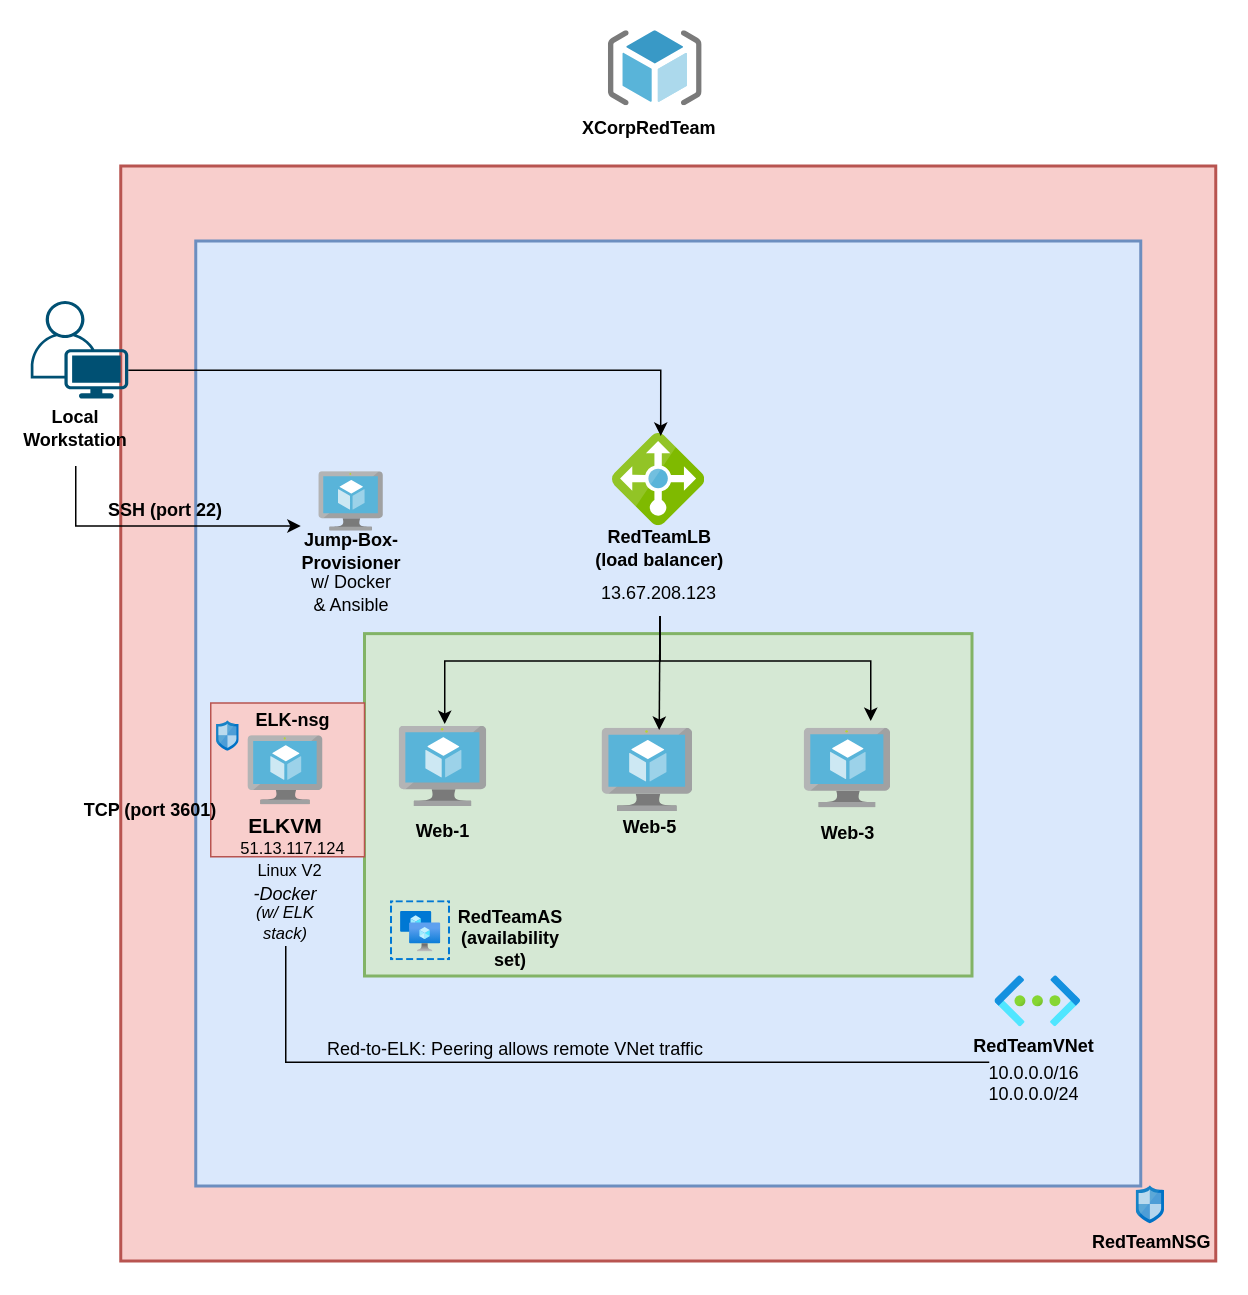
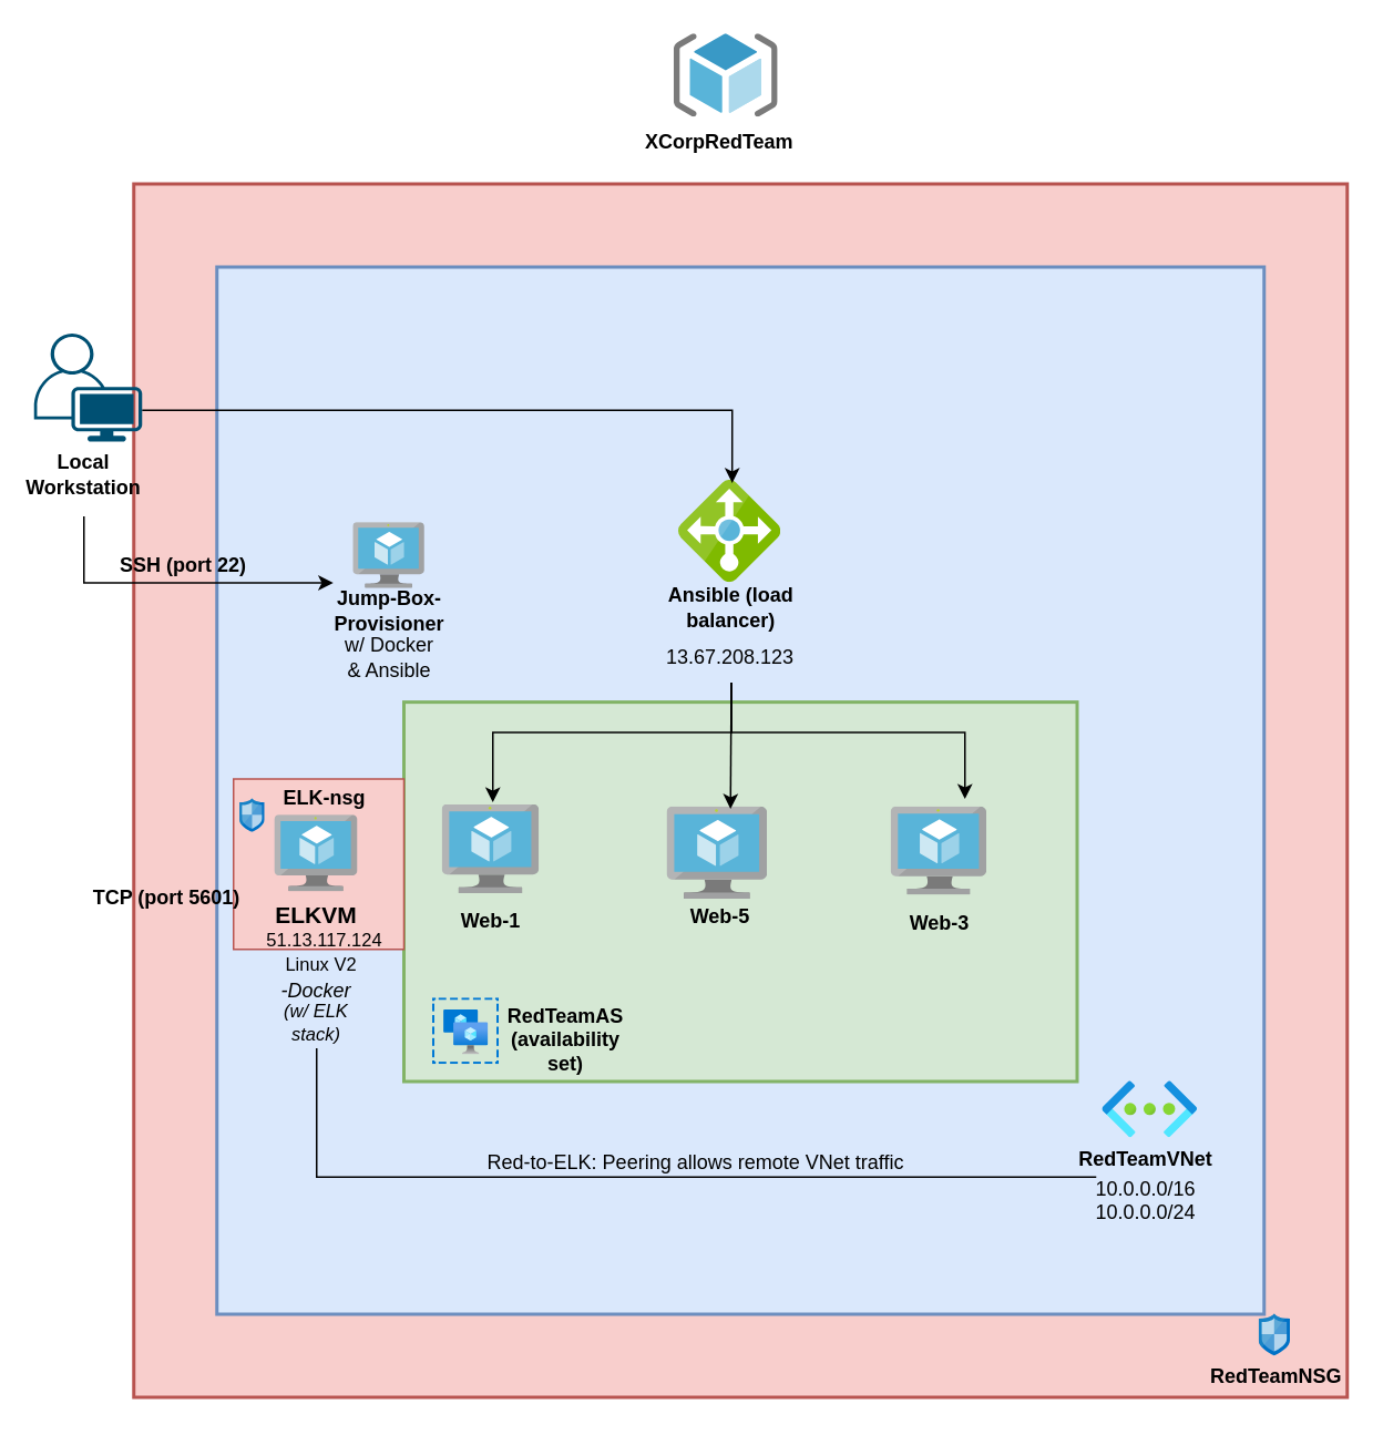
- <mxCell id="20" value="RedTeamLB (load balancer)" style="text;html=1;strokeColor=none;fillColor=none;align=center;verticalAlign=middle;whiteSpace=wrap;rounded=0;fontStyle=1" parent="18" vertex="1"><mxGeometry x="-18" y="61.5" width="99" height="30" as="geometry" /></mxCell>
+ <mxCell id="20" value="Ansible (load balancer)" style="text;html=1;strokeColor=none;fillColor=none;align=center;verticalAlign=middle;whiteSpace=wrap;rounded=0;fontStyle=1" parent="18" vertex="1"><mxGeometry x="-18" y="61.5" width="99" height="30" as="geometry" /></mxCell>
- <mxCell id="55" value="TCP (port 3601)" style="text;html=1;strokeColor=none;fillColor=none;align=center;verticalAlign=middle;whiteSpace=wrap;rounded=0;fontStyle=1" parent="1" vertex="1"><mxGeometry x="50" y="525" width="100" height="30" as="geometry" /></mxCell>
+ <mxCell id="55" value="TCP (port 5601)" style="text;html=1;strokeColor=none;fillColor=none;align=center;verticalAlign=middle;whiteSpace=wrap;rounded=0;fontStyle=1" parent="1" vertex="1"><mxGeometry x="50" y="525" width="100" height="30" as="geometry" /></mxCell>
- <mxCell id="54" value="Red-to-ELK: Peering allows remote VNet traffic&amp;nbsp;" style="text;html=1;strokeColor=none;fillColor=none;align=center;verticalAlign=middle;whiteSpace=wrap;rounded=0;" parent="1" vertex="1"><mxGeometry x="205" y="684.03" width="280" height="30" as="geometry" /></mxCell>
+ <mxCell id="54" value="Red-to-ELK: Peering allows remote VNet traffic&amp;nbsp;" style="text;html=1;strokeColor=none;fillColor=none;align=center;verticalAlign=middle;whiteSpace=wrap;rounded=0;" parent="1" vertex="1"><mxGeometry x="280" y="684.03" width="280" height="30" as="geometry" /></mxCell>
